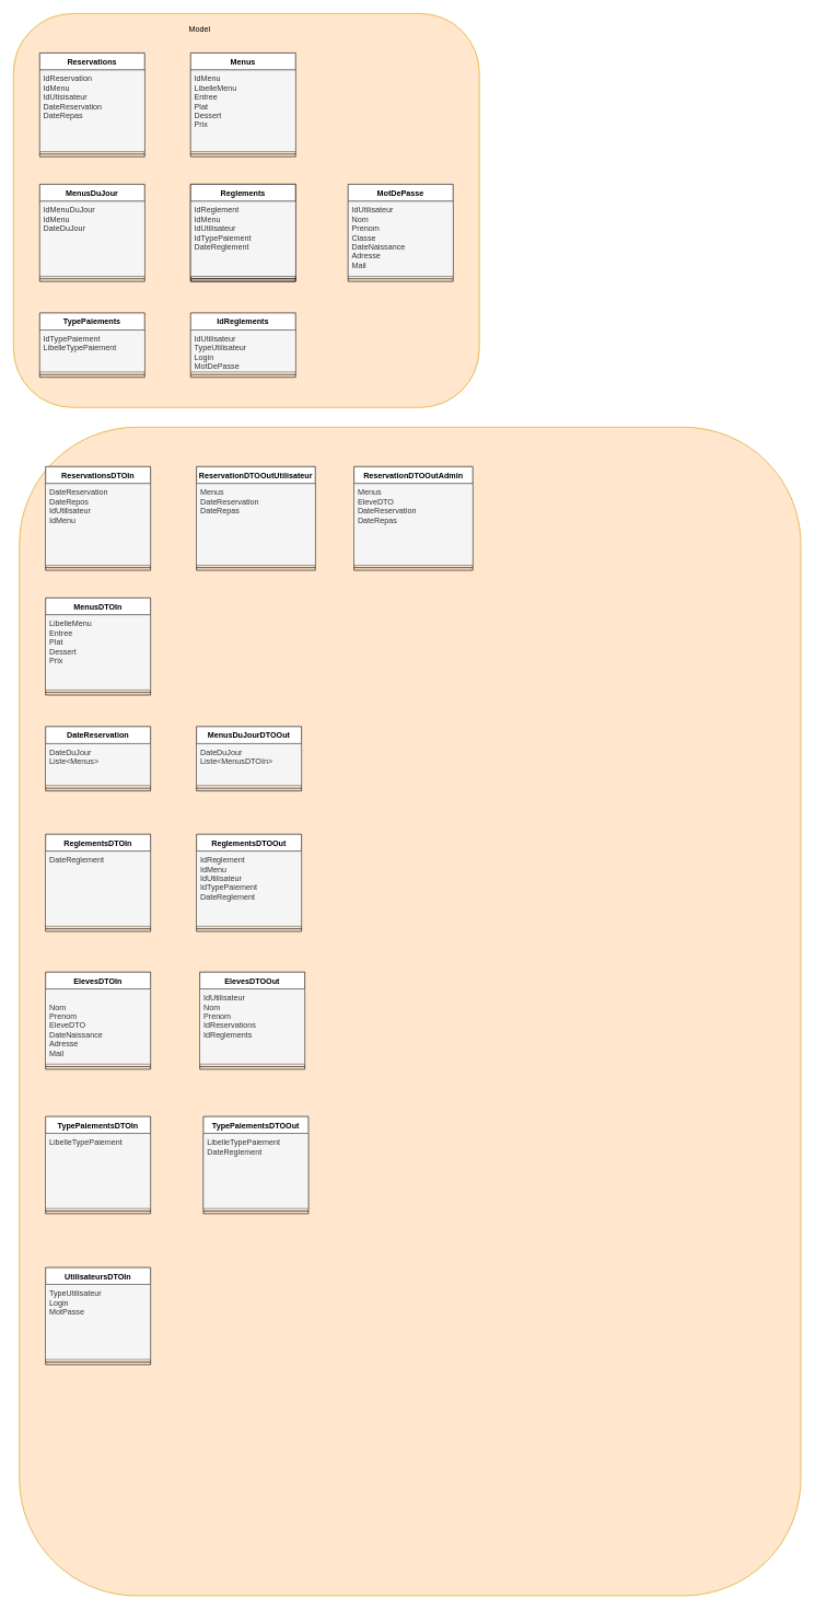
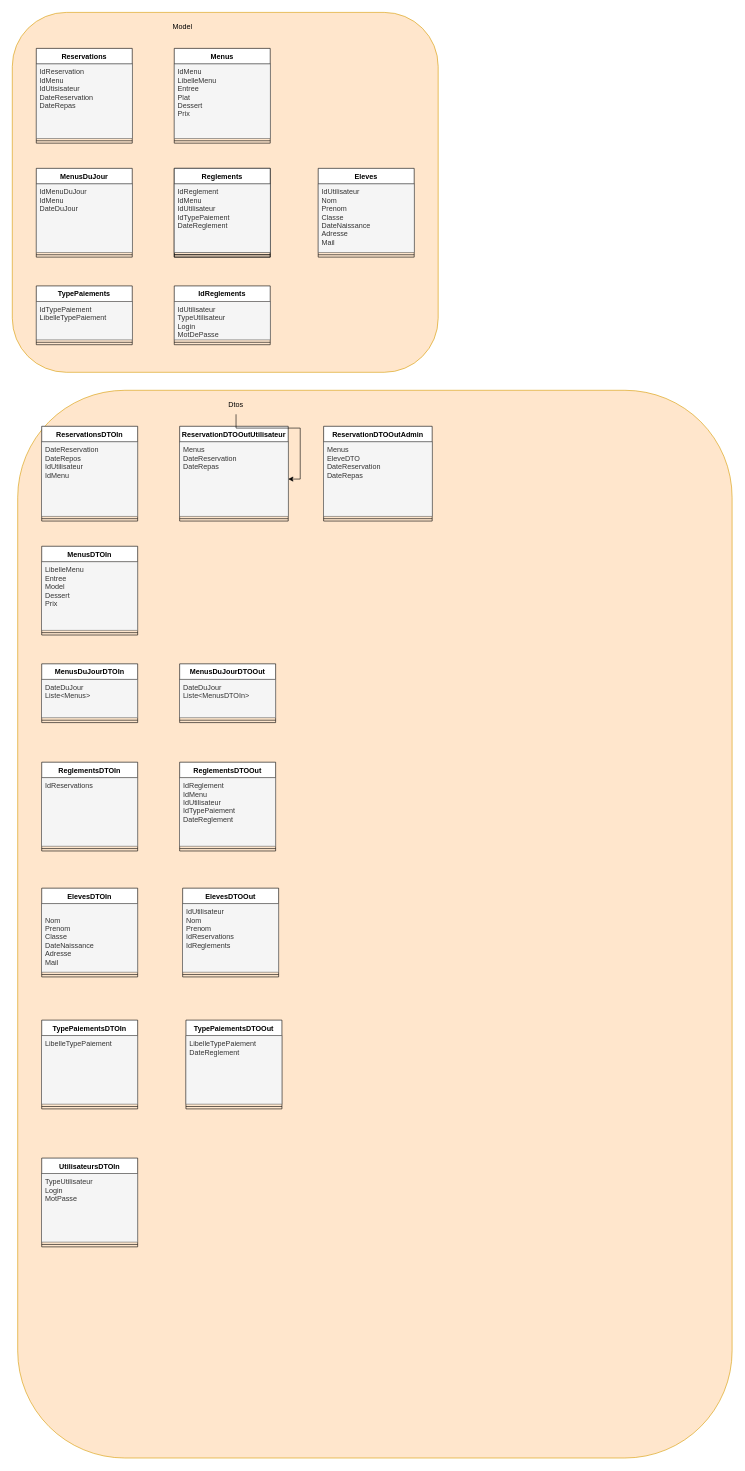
- <mxCell id="15" value="MotDePasse" style="swimlane;fontStyle=1;align=center;verticalAlign=top;childLayout=stackLayout;horizontal=1;startSize=26;horizontalStack=0;resizeParent=1;resizeParentMax=0;resizeLast=0;collapsible=1;marginBottom=0;" parent="1" vertex="1"><mxGeometry x="530" y="280" width="160" height="148" as="geometry" /></mxCell>
+ <mxCell id="15" value="Eleves" style="swimlane;fontStyle=1;align=center;verticalAlign=top;childLayout=stackLayout;horizontal=1;startSize=26;horizontalStack=0;resizeParent=1;resizeParentMax=0;resizeLast=0;collapsible=1;marginBottom=0;" parent="1" vertex="1"><mxGeometry x="530" y="280" width="160" height="148" as="geometry" /></mxCell>
+ <mxCell id="45" value="Dtos" style="text;html=1;strokeColor=none;fillColor=none;align=center;verticalAlign=middle;whiteSpace=wrap;rounded=0;" vertex="1" parent="1"><mxGeometry x="363" y="660" width="60" height="30" as="geometry" /></mxCell>
+ <mxCell id="44" value="" style="edgeStyle=orthogonalEdgeStyle;rounded=0;orthogonalLoop=1;jettySize=auto;html=1;" edge="1" parent="1" source="45" target="27"><mxGeometry relative="1" as="geometry" /></mxCell>
- <mxCell id="36" value="LibelleMenu&#10;Entree&#10;Plat&#10;Dessert&#10;Prix" style="text;strokeColor=#666666;fillColor=#f5f5f5;align=left;verticalAlign=top;spacingLeft=4;spacingRight=4;overflow=hidden;rotatable=0;points=[[0,0.5],[1,0.5]];portConstraint=eastwest;fontColor=#333333;" vertex="1" parent="35"><mxGeometry y="26" width="160" height="114" as="geometry" /></mxCell>
+ <mxCell id="36" value="LibelleMenu&#10;Entree&#10;Model&#10;Dessert&#10;Prix" style="text;strokeColor=#666666;fillColor=#f5f5f5;align=left;verticalAlign=top;spacingLeft=4;spacingRight=4;overflow=hidden;rotatable=0;points=[[0,0.5],[1,0.5]];portConstraint=eastwest;fontColor=#333333;" vertex="1" parent="35"><mxGeometry y="26" width="160" height="114" as="geometry" /></mxCell>
- <mxCell id="38" value="DateReservation" style="swimlane;fontStyle=1;align=center;verticalAlign=top;childLayout=stackLayout;horizontal=1;startSize=26;horizontalStack=0;resizeParent=1;resizeParentMax=0;resizeLast=0;collapsible=1;marginBottom=0;" vertex="1" parent="1"><mxGeometry x="69" y="1106" width="160" height="98" as="geometry" /></mxCell>
+ <mxCell id="38" value="MenusDuJourDTOIn" style="swimlane;fontStyle=1;align=center;verticalAlign=top;childLayout=stackLayout;horizontal=1;startSize=26;horizontalStack=0;resizeParent=1;resizeParentMax=0;resizeLast=0;collapsible=1;marginBottom=0;" vertex="1" parent="1"><mxGeometry x="69" y="1106" width="160" height="98" as="geometry" /></mxCell>
- <mxCell id="50" value="DateReglement" style="text;strokeColor=#666666;fillColor=#f5f5f5;align=left;verticalAlign=top;spacingLeft=4;spacingRight=4;overflow=hidden;rotatable=0;points=[[0,0.5],[1,0.5]];portConstraint=eastwest;fontColor=#333333;" vertex="1" parent="49"><mxGeometry y="26" width="160" height="114" as="geometry" /></mxCell>
+ <mxCell id="50" value="IdReservations" style="text;strokeColor=#666666;fillColor=#f5f5f5;align=left;verticalAlign=top;spacingLeft=4;spacingRight=4;overflow=hidden;rotatable=0;points=[[0,0.5],[1,0.5]];portConstraint=eastwest;fontColor=#333333;" vertex="1" parent="49"><mxGeometry y="26" width="160" height="114" as="geometry" /></mxCell>
- <mxCell id="59" value="&#10;Nom&#10;Prenom&#10;EleveDTO&#10;DateNaissance&#10;Adresse&#10;Mail" style="text;strokeColor=#666666;fillColor=#f5f5f5;align=left;verticalAlign=top;spacingLeft=4;spacingRight=4;overflow=hidden;rotatable=0;points=[[0,0.5],[1,0.5]];portConstraint=eastwest;fontColor=#333333;" vertex="1" parent="58"><mxGeometry y="26" width="160" height="114" as="geometry" /></mxCell>
+ <mxCell id="59" value="&#10;Nom&#10;Prenom&#10;Classe&#10;DateNaissance&#10;Adresse&#10;Mail" style="text;strokeColor=#666666;fillColor=#f5f5f5;align=left;verticalAlign=top;spacingLeft=4;spacingRight=4;overflow=hidden;rotatable=0;points=[[0,0.5],[1,0.5]];portConstraint=eastwest;fontColor=#333333;" vertex="1" parent="58"><mxGeometry y="26" width="160" height="114" as="geometry" /></mxCell>
